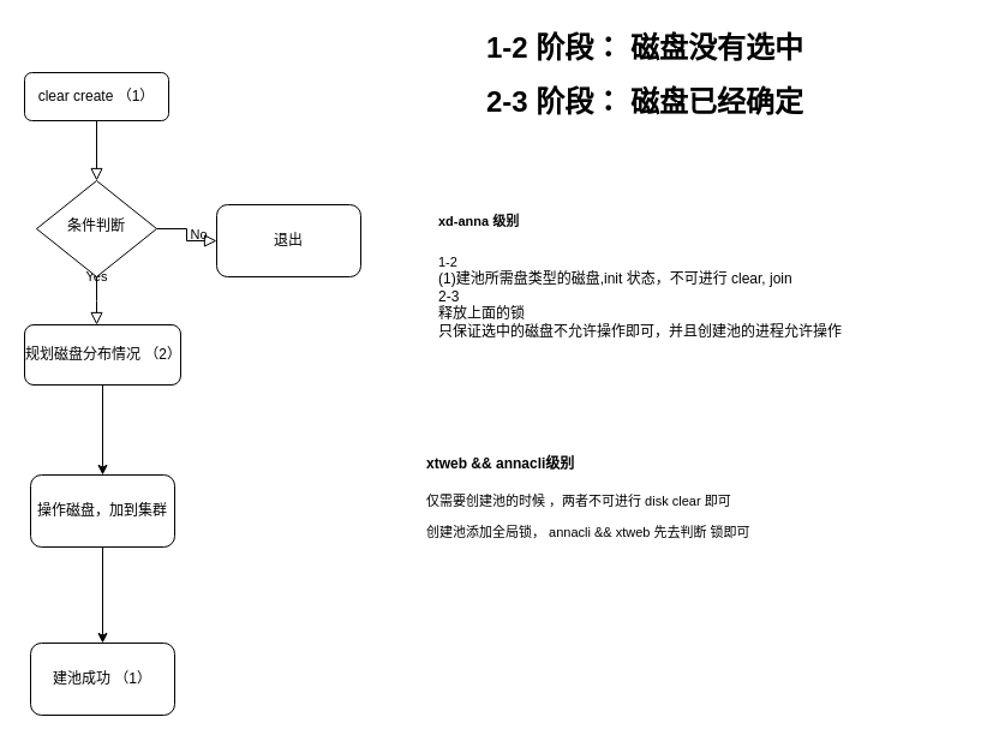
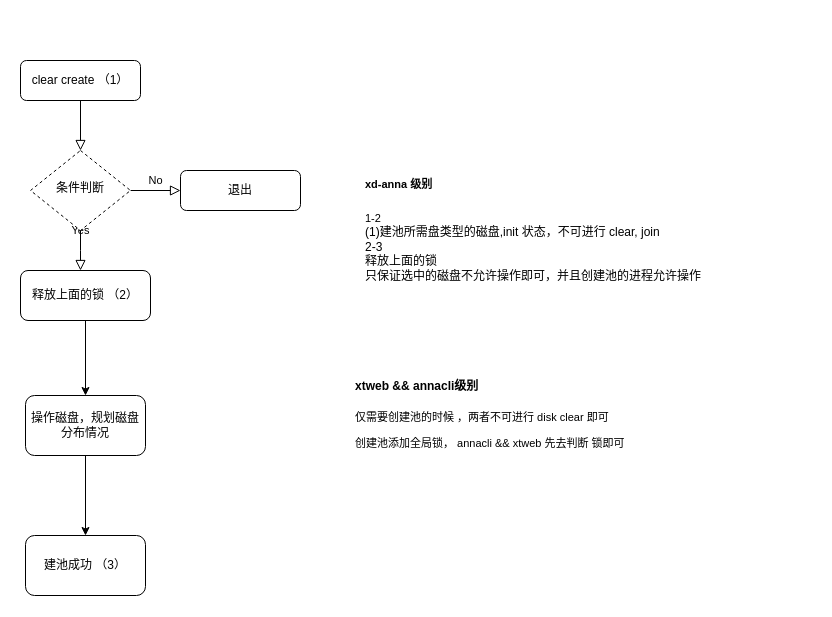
- <mxCell id="13" value="&lt;h1&gt;1-2 阶段： 磁盘没有选中&lt;/h1&gt;&lt;div&gt;&lt;h1 style=&quot;border-color: var(--border-color);&quot;&gt;2-3 阶段： 磁盘已经确定&lt;/h1&gt;&lt;div style=&quot;border-color: var(--border-color);&quot;&gt;&lt;br style=&quot;border-color: var(--border-color);&quot;&gt;&lt;/div&gt;&lt;/div&gt;" style="text;html=1;strokeColor=none;fillColor=none;spacing=5;spacingTop=-20;whiteSpace=wrap;overflow=hidden;rounded=0;" vertex="1" parent="1"><mxGeometry x="400" y="20" width="320" height="120" as="geometry" /></mxCell>
- <mxCell id="6" value="条件判断" style="rhombus;whiteSpace=wrap;html=1;shadow=0;fontFamily=Helvetica;fontSize=12;align=center;strokeWidth=1;spacing=6;spacingTop=-4;" parent="1" vertex="1"><mxGeometry x="30" y="150" width="100" height="80" as="geometry" /></mxCell>
+ <mxCell id="6" value="条件判断" style="rhombus;whiteSpace=wrap;html=1;shadow=0;fontFamily=Helvetica;fontSize=12;align=center;strokeWidth=1;spacing=6;spacingTop=-4;dashed=1;" parent="1" vertex="1"><mxGeometry x="30" y="150" width="100" height="80" as="geometry" /></mxCell>
- <mxCell id="7" value="退出" style="rounded=1;whiteSpace=wrap;html=1;fontSize=12;glass=0;strokeWidth=1;shadow=0;" parent="1" vertex="1"><mxGeometry x="180" y="170" width="120" height="60" as="geometry" /></mxCell>
+ <mxCell id="7" value="退出" style="rounded=1;whiteSpace=wrap;html=1;fontSize=12;glass=0;strokeWidth=1;shadow=0;" parent="1" vertex="1"><mxGeometry x="180" y="170" width="120" height="40" as="geometry" /></mxCell>
- <mxCell id="9" value="规划磁盘分布情况 （2）" style="rounded=1;whiteSpace=wrap;html=1;fontSize=12;glass=0;strokeWidth=1;shadow=0;" parent="1" vertex="1"><mxGeometry x="20" y="270" width="130" height="50" as="geometry" /></mxCell>
+ <mxCell id="9" value="释放上面的锁 （2）" style="rounded=1;whiteSpace=wrap;html=1;fontSize=12;glass=0;strokeWidth=1;shadow=0;" parent="1" vertex="1"><mxGeometry x="20" y="270" width="130" height="50" as="geometry" /></mxCell>
- <mxCell id="11" value="操作磁盘，加到集群" style="whiteSpace=wrap;html=1;rounded=1;glass=0;strokeWidth=1;shadow=0;" vertex="1" parent="1"><mxGeometry x="25" y="395" width="120" height="60" as="geometry" /></mxCell>
+ <mxCell id="11" value="操作磁盘，规划磁盘分布情况" style="whiteSpace=wrap;html=1;rounded=1;glass=0;strokeWidth=1;shadow=0;" vertex="1" parent="1"><mxGeometry x="25" y="395" width="120" height="60" as="geometry" /></mxCell>
- <mxCell id="12" value="建池成功 （1）" style="whiteSpace=wrap;html=1;rounded=1;glass=0;strokeWidth=1;shadow=0;" vertex="1" parent="1"><mxGeometry x="25" y="535" width="120" height="60" as="geometry" /></mxCell>
+ <mxCell id="12" value="建池成功 （3）" style="whiteSpace=wrap;html=1;rounded=1;glass=0;strokeWidth=1;shadow=0;" vertex="1" parent="1"><mxGeometry x="25" y="535" width="120" height="60" as="geometry" /></mxCell>
